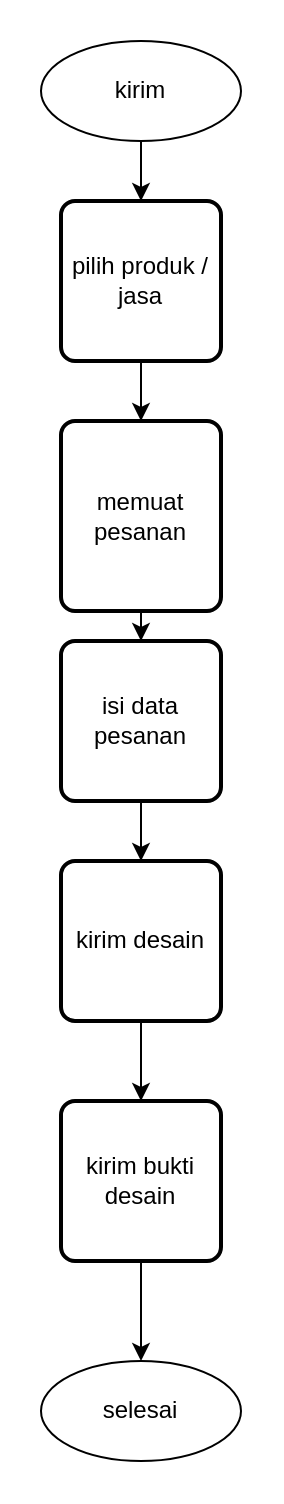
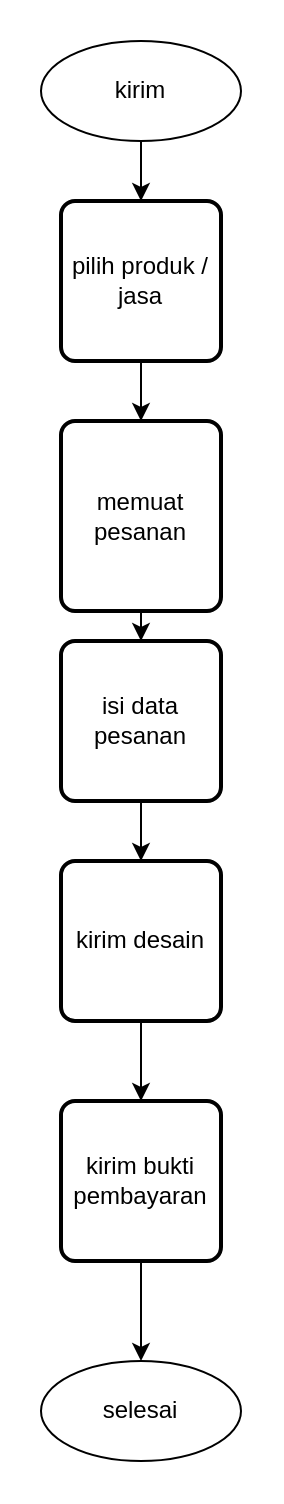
- <mxCell id="13" value="kirim bukti desain" style="rounded=1;whiteSpace=wrap;html=1;absoluteArcSize=1;arcSize=14;strokeWidth=2;" vertex="1" parent="1"><mxGeometry x="30" y="550" width="80" height="80" as="geometry" /></mxCell>
+ <mxCell id="13" value="kirim bukti pembayaran" style="rounded=1;whiteSpace=wrap;html=1;absoluteArcSize=1;arcSize=14;strokeWidth=2;" vertex="1" parent="1"><mxGeometry x="30" y="550" width="80" height="80" as="geometry" /></mxCell>
